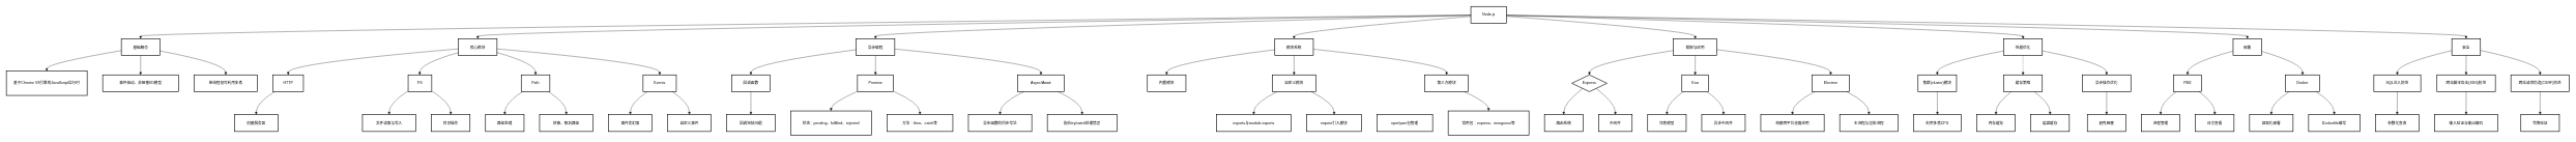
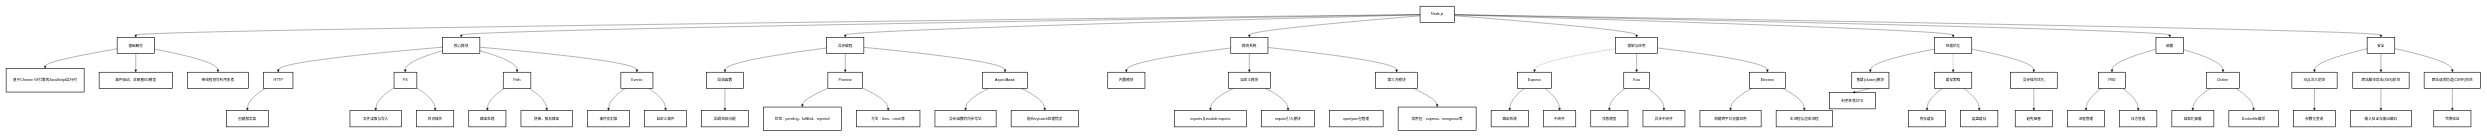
- <mxCell id="104" value="" style="curved=1;startArrow=none;endArrow=block;exitX=0;exitY=0.7;entryX=0.5;entryY=0;rounded=0;" edge="1" parent="1" source="7" target="40"><mxGeometry relative="1" as="geometry"><Array as="points"><mxPoint x="5115" y="203" /></Array></mxGeometry></mxCell>
+ <mxCell id="104" value="" style="curved=1;startArrow=none;endArrow=block;exitX=0;exitY=0.7;entryX=0.5;entryY=0;rounded=0;dashed=1;" edge="1" parent="1" source="7" target="40"><mxGeometry relative="1" as="geometry"><Array as="points"><mxPoint x="5115" y="203" /></Array></mxGeometry></mxCell>
- <mxCell id="40" value="Express" style="rhombus;whiteSpace=wrap;strokeWidth=2;" vertex="1" parent="1"><mxGeometry x="5058" y="240" width="113" height="54" as="geometry" /></mxCell>
+ <mxCell id="40" value="Express" style="whiteSpace=wrap;strokeWidth=2;" vertex="1" parent="1"><mxGeometry x="5058" y="240" width="113" height="54" as="geometry" /></mxCell>
- <mxCell id="52" value="利用多核CPU" style="whiteSpace=wrap;strokeWidth=2;" vertex="1" parent="1"><mxGeometry x="6158" y="368" width="153" height="54" as="geometry" /></mxCell>
+ <mxCell id="52" value="利用多核CPU" style="whiteSpace=wrap;strokeWidth=2;" vertex="1" parent="1"><mxGeometry x="6098" y="308" width="153" height="54" as="geometry" /></mxCell>
